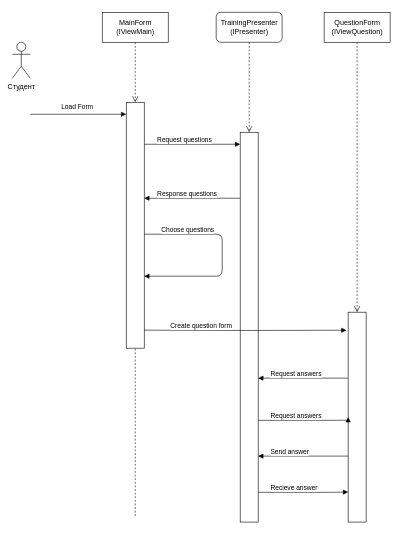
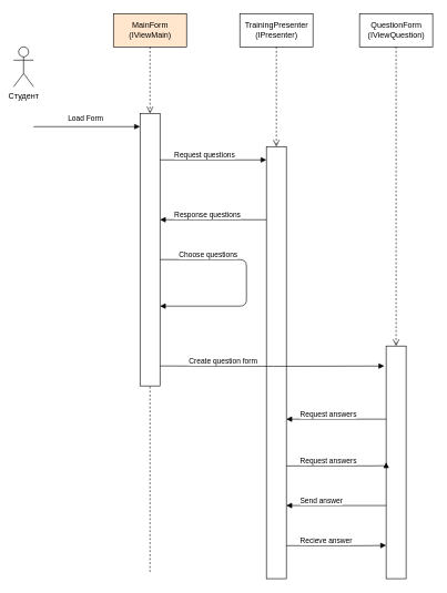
- <mxCell id="3" value="MainForm&lt;br&gt;(IViewMain)" style="html=1;" parent="1" vertex="1"><mxGeometry x="170" y="20" width="110" height="50" as="geometry" /></mxCell>
+ <mxCell id="3" value="MainForm&lt;br&gt;(IViewMain)" style="html=1;fillColor=#ffe6cc;" parent="1" vertex="1"><mxGeometry x="170" y="20" width="110" height="50" as="geometry" /></mxCell>
- <mxCell id="11" value="TrainingPresenter&lt;br&gt;(IPresenter)" style="html=1;rounded=1;" vertex="1" parent="1"><mxGeometry x="360" y="20" width="110" height="50" as="geometry" /></mxCell>
+ <mxCell id="11" value="TrainingPresenter&lt;br&gt;(IPresenter)" style="html=1;" vertex="1" parent="1"><mxGeometry x="360" y="20" width="110" height="50" as="geometry" /></mxCell>
